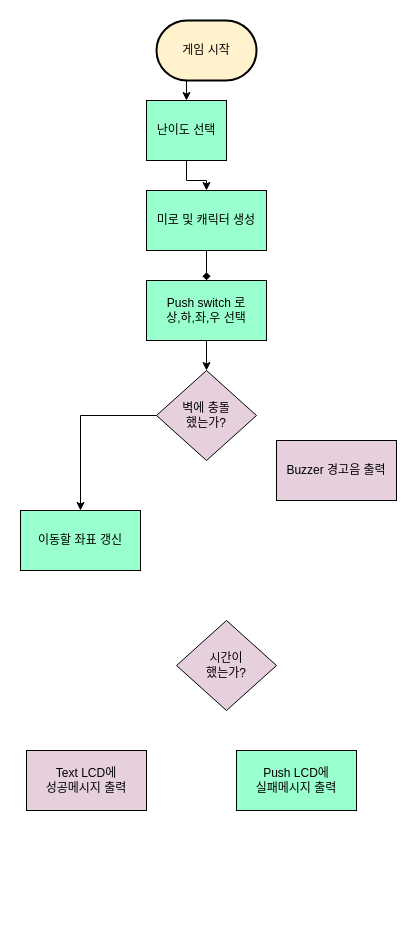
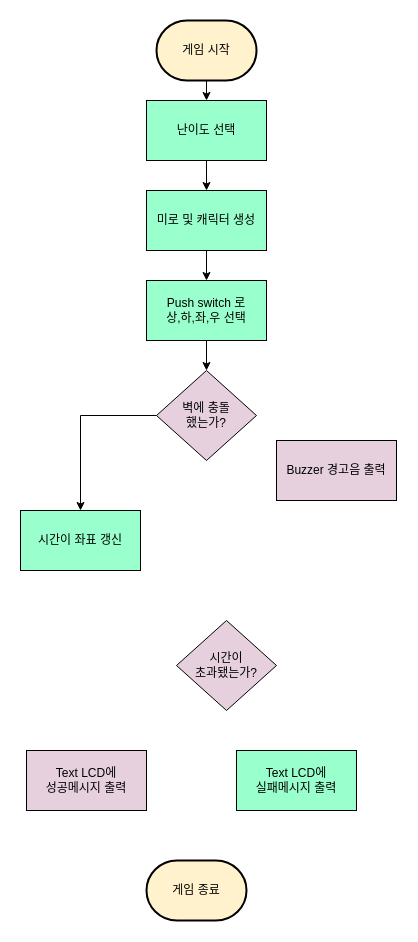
- <mxCell id="10" value="난이도 선택" style="rounded=0;whiteSpace=wrap;html=1;fillColor=#99FFCC;" parent="1" vertex="1"><mxGeometry x="146" y="100" width="80" height="60" as="geometry" /></mxCell>
+ <mxCell id="10" value="난이도 선택" style="rounded=0;whiteSpace=wrap;html=1;fillColor=#99FFCC;" parent="1" vertex="1"><mxGeometry x="146" y="100" width="120" height="60" as="geometry" /></mxCell>
- <mxCell id="5" style="edgeStyle=orthogonalEdgeStyle;rounded=0;orthogonalLoop=1;jettySize=auto;html=1;entryX=0.5;entryY=0;entryDx=0;entryDy=0;endArrow=diamond;" edge="1" parent="1" source="6" target="8"><mxGeometry relative="1" as="geometry" /></mxCell>
+ <mxCell id="5" style="edgeStyle=orthogonalEdgeStyle;rounded=0;orthogonalLoop=1;jettySize=auto;html=1;entryX=0.5;entryY=0;entryDx=0;entryDy=0;" edge="1" parent="1" source="6" target="8"><mxGeometry relative="1" as="geometry" /></mxCell>
- <mxCell id="15" value="이동할 좌표 갱신" style="rounded=0;whiteSpace=wrap;html=1;fillColor=#99FFCC;" vertex="1" parent="1"><mxGeometry x="20" y="510" width="120" height="60" as="geometry" /></mxCell>
+ <mxCell id="15" value="시간이 좌표 갱신" style="rounded=0;whiteSpace=wrap;html=1;fillColor=#99FFCC;" vertex="1" parent="1"><mxGeometry x="20" y="510" width="120" height="60" as="geometry" /></mxCell>
- <mxCell id="13" value="시간이 &lt;br&gt;했는가?" style="rhombus;whiteSpace=wrap;html=1;fillColor=#E6D0DE;" vertex="1" parent="1"><mxGeometry x="176" y="620" width="100" height="90" as="geometry" /></mxCell>
+ <mxCell id="13" value="시간이 &lt;br&gt;초과됐는가?" style="rhombus;whiteSpace=wrap;html=1;fillColor=#E6D0DE;" vertex="1" parent="1"><mxGeometry x="176" y="620" width="100" height="90" as="geometry" /></mxCell>
- <mxCell id="16" value="Push LCD에&lt;br&gt;실패메시지 출력" style="rounded=0;whiteSpace=wrap;html=1;fillColor=#99FFCC;" vertex="1" parent="1"><mxGeometry x="236" y="750" width="120" height="60" as="geometry" /></mxCell>
+ <mxCell id="16" value="Text LCD에&lt;br&gt;실패메시지 출력" style="rounded=0;whiteSpace=wrap;html=1;fillColor=#99FFCC;" vertex="1" parent="1"><mxGeometry x="236" y="750" width="120" height="60" as="geometry" /></mxCell>
+ <mxCell id="4" value="게임 종료" style="strokeWidth=2;html=1;shape=mxgraph.flowchart.terminator;whiteSpace=wrap;fillColor=#FFF2CC;" parent="1" vertex="1"><mxGeometry x="146" y="860" width="100" height="60" as="geometry" /></mxCell>
